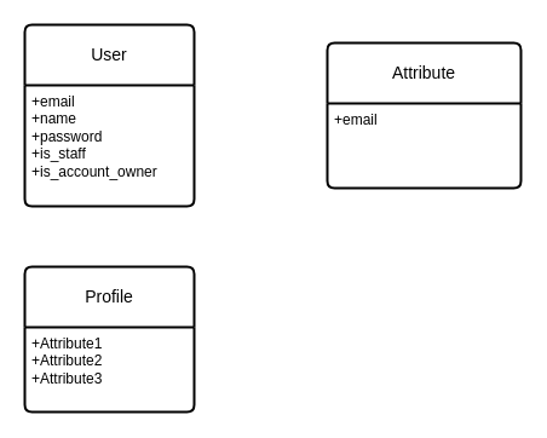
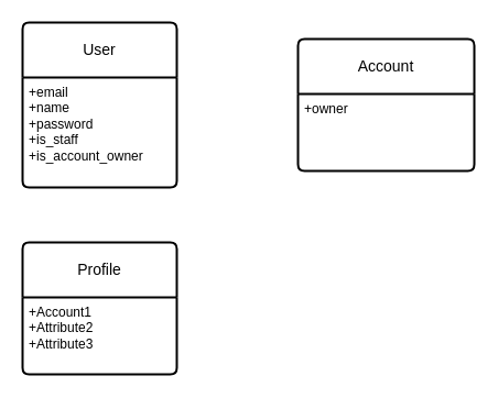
- <mxCell id="6" value="Attribute" style="swimlane;childLayout=stackLayout;horizontal=1;startSize=50;horizontalStack=0;rounded=1;fontSize=14;fontStyle=0;strokeWidth=2;resizeParent=0;resizeLast=1;shadow=0;dashed=0;align=center;arcSize=4;whiteSpace=wrap;html=1;" vertex="1" parent="1"><mxGeometry x="270" y="35" width="160" height="120" as="geometry"><mxRectangle x="360" y="175" width="90" height="50" as="alternateBounds" /></mxGeometry></mxCell>
+ <mxCell id="6" value="Account" style="swimlane;childLayout=stackLayout;horizontal=1;startSize=50;horizontalStack=0;rounded=1;fontSize=14;fontStyle=0;strokeWidth=2;resizeParent=0;resizeLast=1;shadow=0;dashed=0;align=center;arcSize=4;whiteSpace=wrap;html=1;" vertex="1" parent="1"><mxGeometry x="270" y="35" width="160" height="120" as="geometry"><mxRectangle x="360" y="175" width="90" height="50" as="alternateBounds" /></mxGeometry></mxCell>
- <mxCell id="7" value="+email" style="align=left;strokeColor=none;fillColor=none;spacingLeft=4;fontSize=12;verticalAlign=top;resizable=0;rotatable=0;part=1;html=1;" vertex="1" parent="6"><mxGeometry y="50" width="160" height="70" as="geometry" /></mxCell>
+ <mxCell id="7" value="+owner" style="align=left;strokeColor=none;fillColor=none;spacingLeft=4;fontSize=12;verticalAlign=top;resizable=0;rotatable=0;part=1;html=1;" vertex="1" parent="6"><mxGeometry y="50" width="160" height="70" as="geometry" /></mxCell>
- <mxCell id="5" value="+Attribute1&#10;+Attribute2&#10;+Attribute3" style="align=left;strokeColor=none;fillColor=none;spacingLeft=4;fontSize=12;verticalAlign=top;resizable=0;rotatable=0;part=1;html=1;" vertex="1" parent="4"><mxGeometry y="50" width="140" height="70" as="geometry" /></mxCell>
+ <mxCell id="5" value="+Account1&#10;+Attribute2&#10;+Attribute3" style="align=left;strokeColor=none;fillColor=none;spacingLeft=4;fontSize=12;verticalAlign=top;resizable=0;rotatable=0;part=1;html=1;" vertex="1" parent="4"><mxGeometry y="50" width="140" height="70" as="geometry" /></mxCell>
